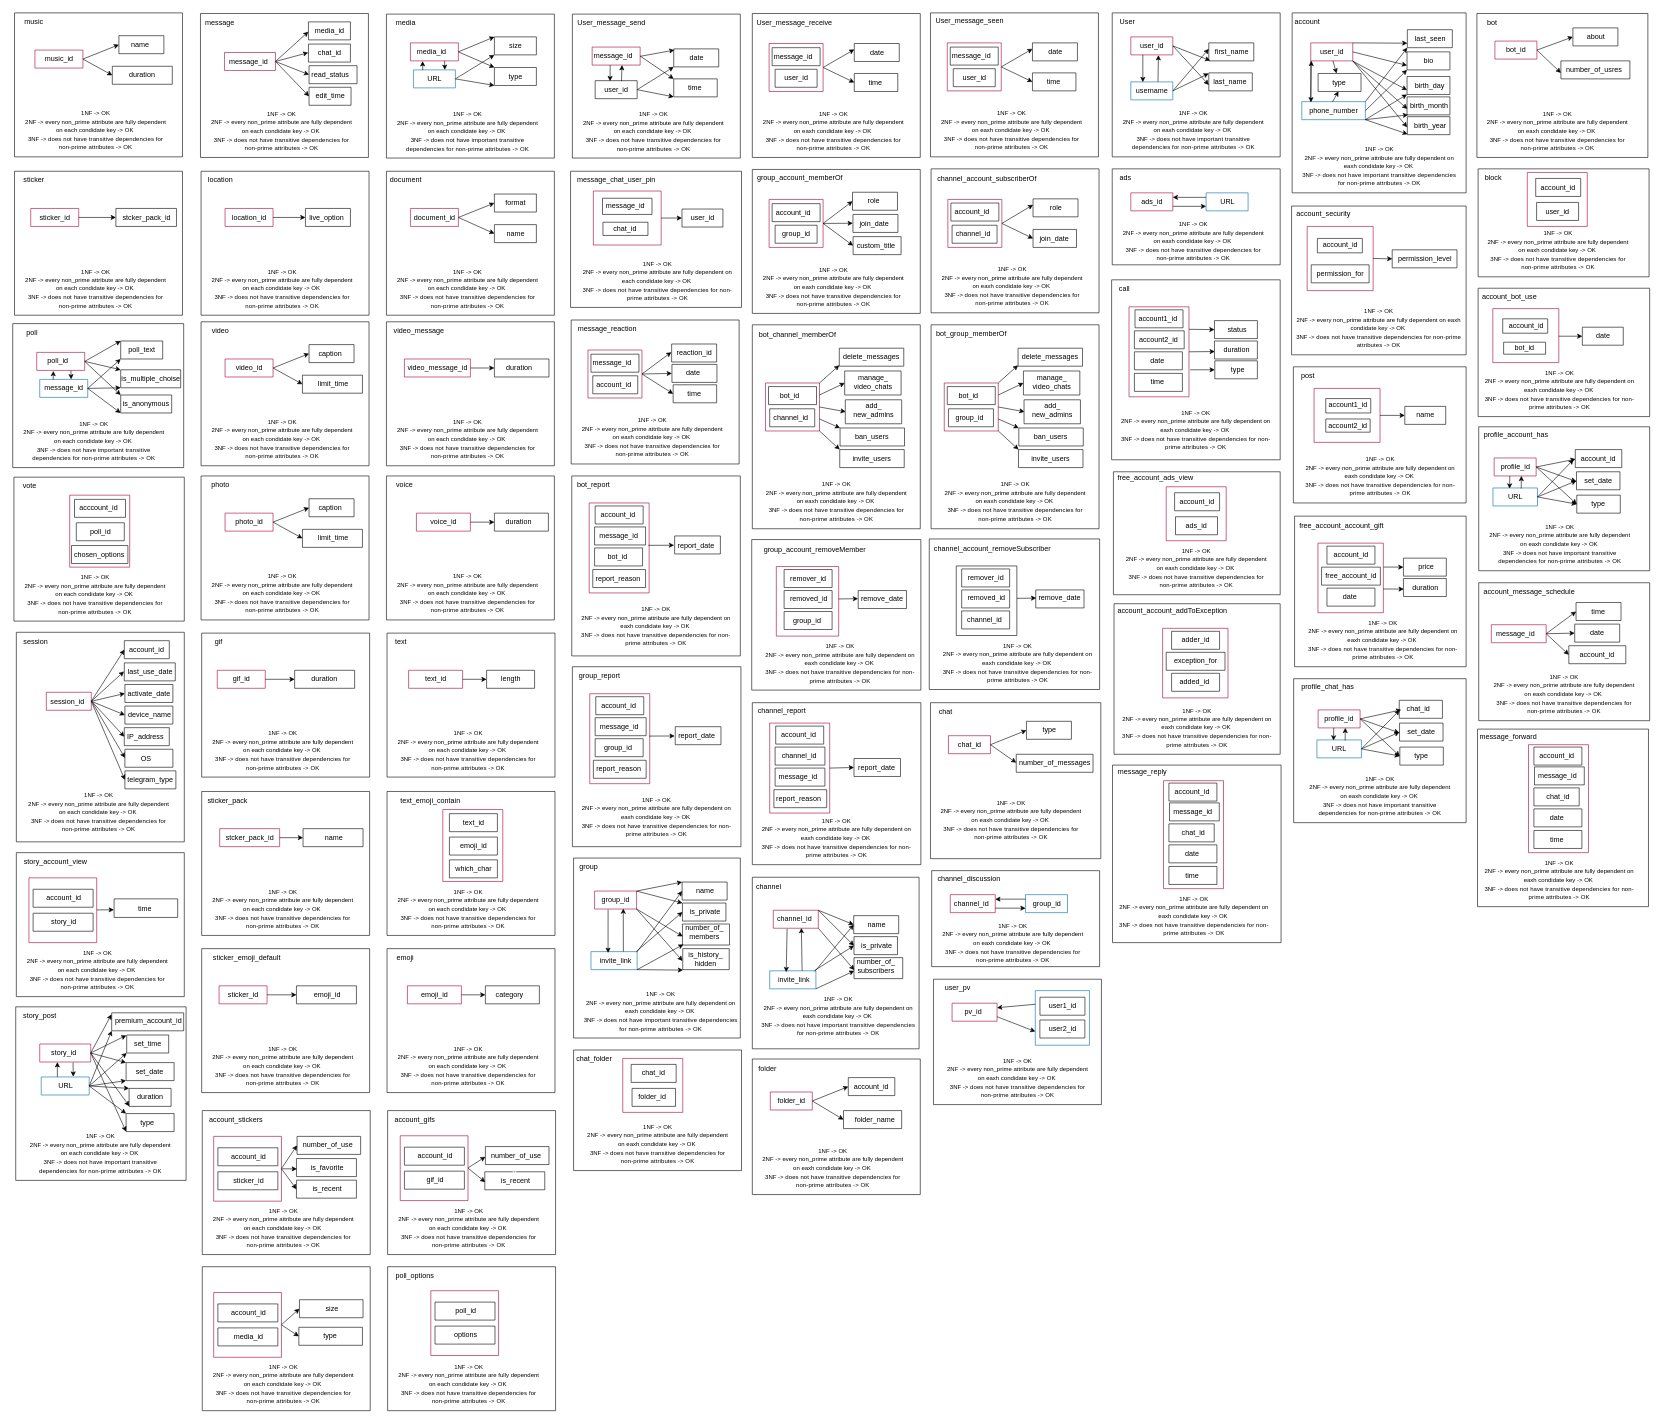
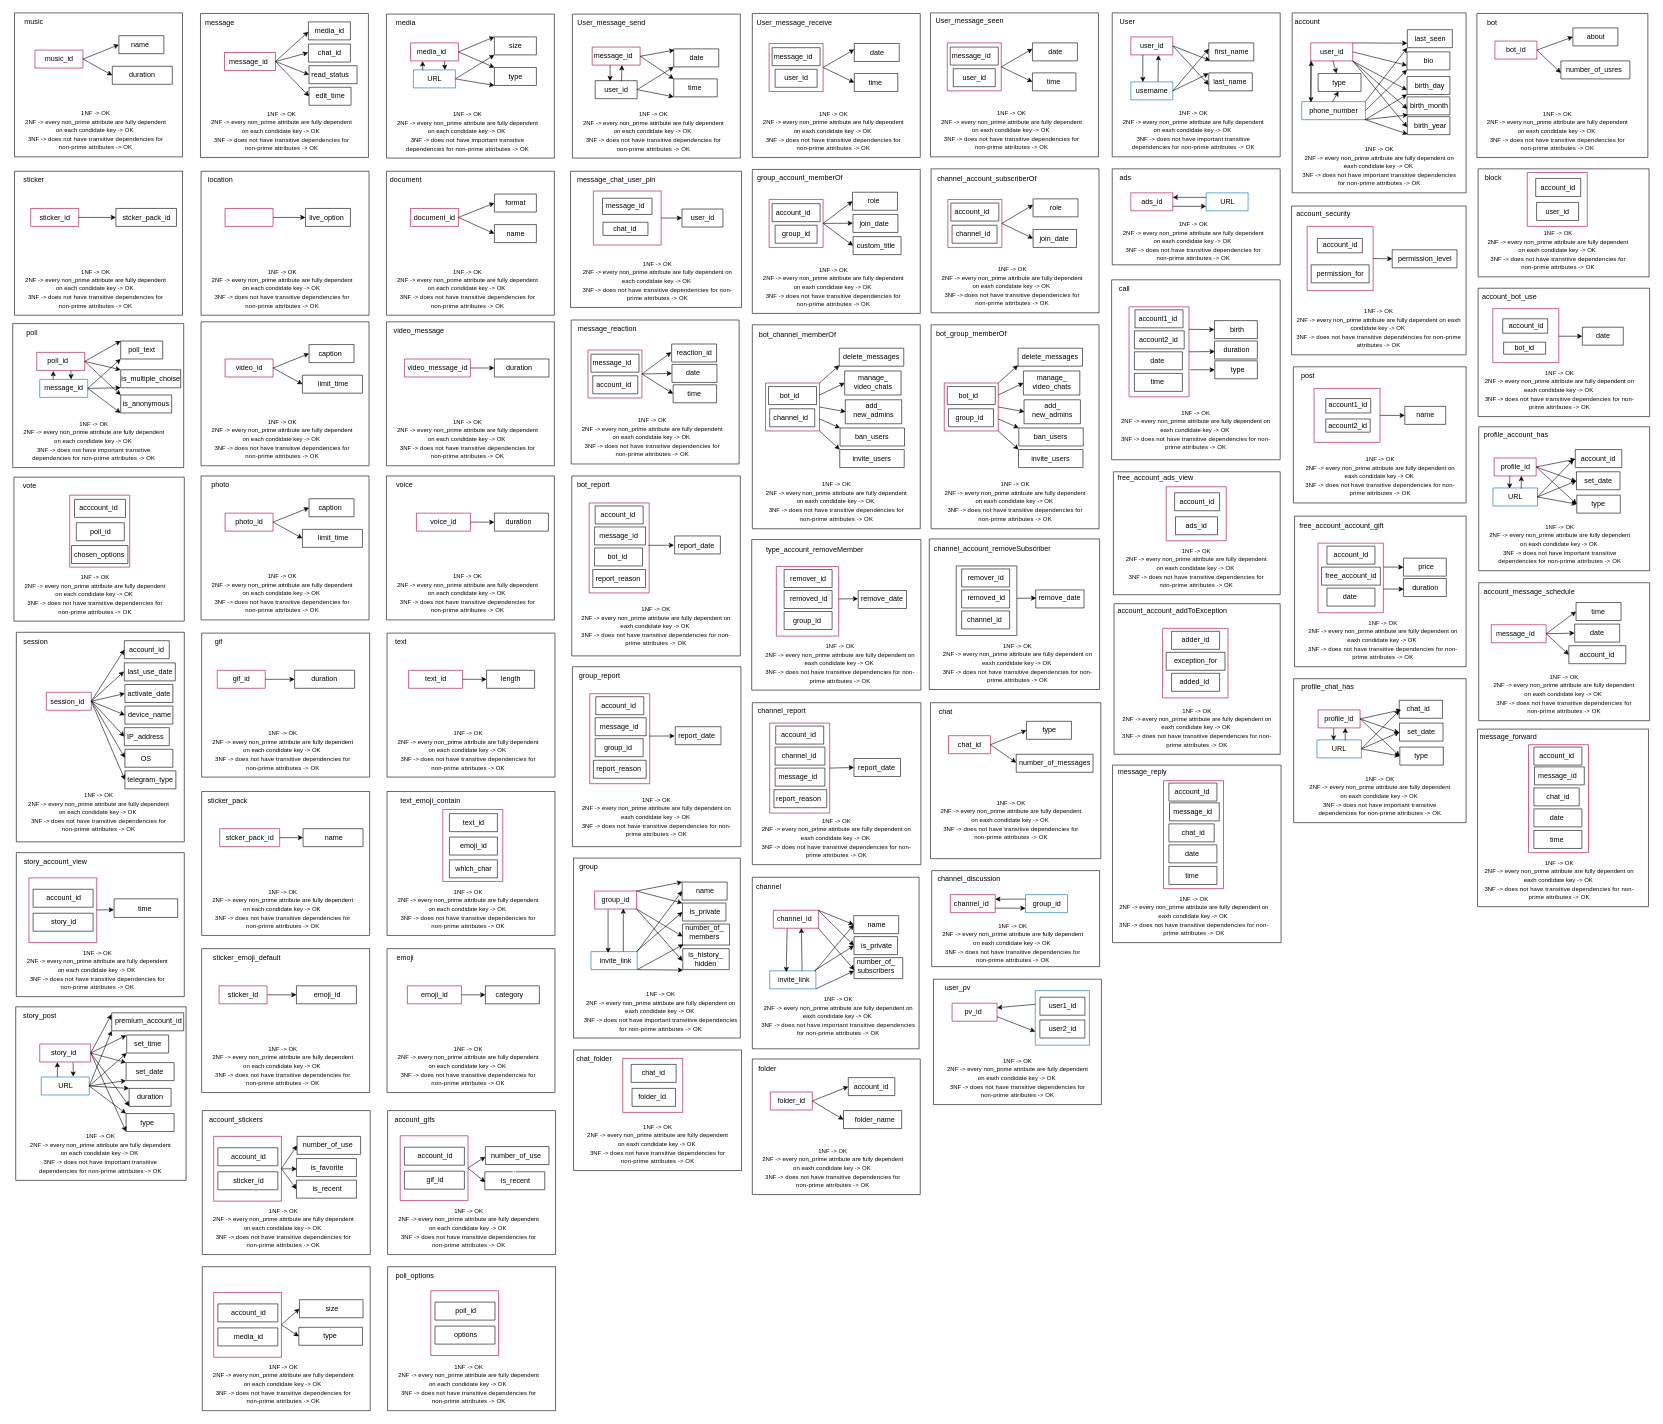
- <mxCell id="619" value="location_id" style="text;html=1;align=center;verticalAlign=middle;resizable=0;points=[];autosize=1;strokeColor=none;fillColor=none;" parent="618" vertex="1"><mxGeometry width="80" height="30" as="geometry" /></mxCell>
- <mxCell id="92" value="status" style="text;html=1;align=center;verticalAlign=middle;resizable=0;points=[];autosize=1;strokeColor=none;fillColor=none;" parent="91" vertex="1"><mxGeometry x="7.5" width="60" height="30" as="geometry" /></mxCell>
+ <mxCell id="92" value="birth" style="text;html=1;align=center;verticalAlign=middle;resizable=0;points=[];autosize=1;strokeColor=none;fillColor=none;" parent="91" vertex="1"><mxGeometry x="7.5" width="60" height="30" as="geometry" /></mxCell>
- <mxCell id="632" value="video" style="text;html=1;align=center;verticalAlign=middle;resizable=0;points=[];autosize=1;strokeColor=none;fillColor=none;" parent="631" vertex="1"><mxGeometry x="7" width="50" height="30" as="geometry" /></mxCell>
- <mxCell id="413" value="group_account_removeMember" style="text;html=1;align=center;verticalAlign=middle;resizable=0;points=[];autosize=1;strokeColor=none;fillColor=none;" parent="412" vertex="1"><mxGeometry x="10" y="2" width="190" height="30" as="geometry" /></mxCell>
+ <mxCell id="413" value="type_account_removeMember" style="text;html=1;align=center;verticalAlign=middle;resizable=0;points=[];autosize=1;strokeColor=none;fillColor=none;" parent="412" vertex="1"><mxGeometry x="10" y="2" width="190" height="30" as="geometry" /></mxCell>
